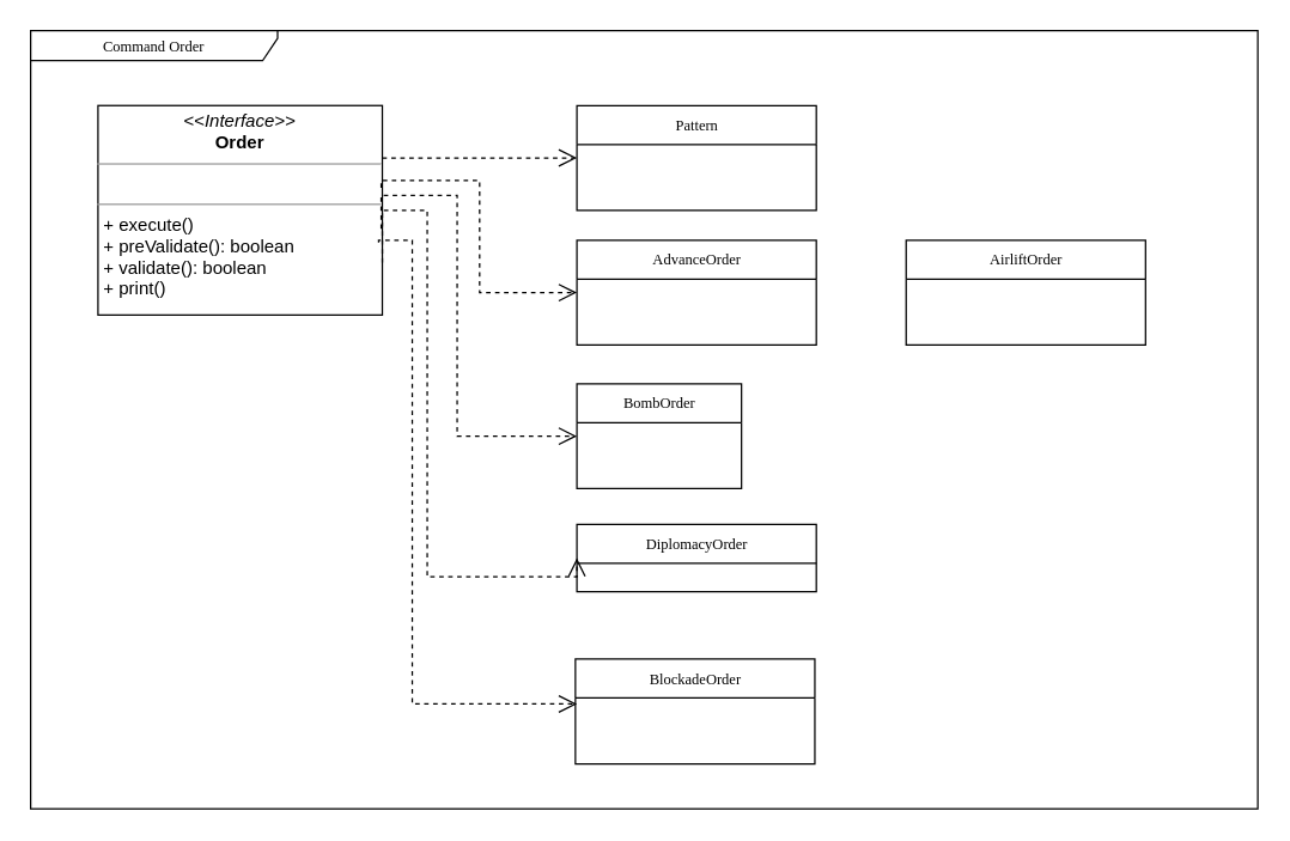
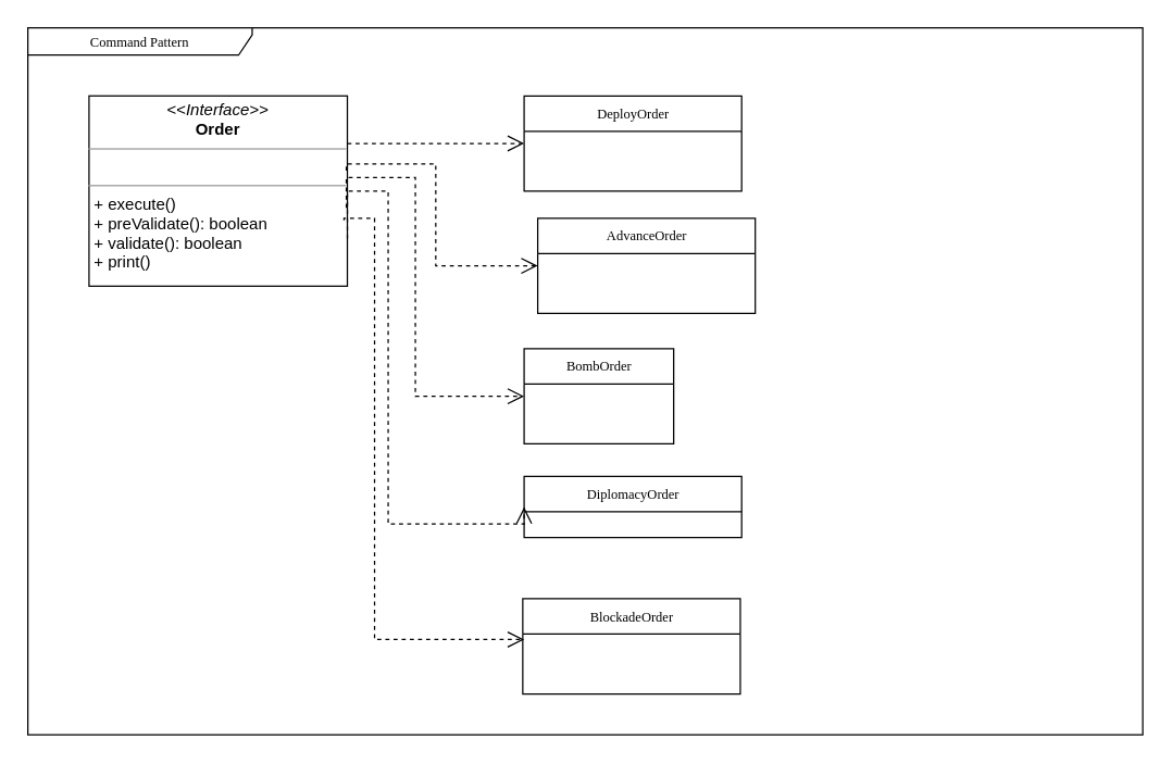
- <mxCell id="2" value="Command Order" style="shape=umlFrame;whiteSpace=wrap;html=1;rounded=0;shadow=0;comic=0;labelBackgroundColor=none;strokeWidth=1;fontFamily=Verdana;fontSize=10;align=center;width=165;height=20;" parent="1" vertex="1"><mxGeometry x="20" y="20" width="820" height="520" as="geometry" /></mxCell>
+ <mxCell id="2" value="Command Pattern" style="shape=umlFrame;whiteSpace=wrap;html=1;rounded=0;shadow=0;comic=0;labelBackgroundColor=none;strokeWidth=1;fontFamily=Verdana;fontSize=10;align=center;width=165;height=20;" parent="1" vertex="1"><mxGeometry x="20" y="20" width="820" height="520" as="geometry" /></mxCell>
- <mxCell id="3" value="Pattern" style="swimlane;html=1;fontStyle=0;childLayout=stackLayout;horizontal=1;startSize=26;fillColor=none;horizontalStack=0;resizeParent=1;resizeLast=0;collapsible=1;marginBottom=0;swimlaneFillColor=#ffffff;rounded=0;shadow=0;comic=0;labelBackgroundColor=none;strokeWidth=1;fontFamily=Verdana;fontSize=10;align=center;" parent="1" vertex="1"><mxGeometry x="385" y="70" width="160" height="70" as="geometry" /></mxCell>
+ <mxCell id="3" value="DeployOrder" style="swimlane;html=1;fontStyle=0;childLayout=stackLayout;horizontal=1;startSize=26;fillColor=none;horizontalStack=0;resizeParent=1;resizeLast=0;collapsible=1;marginBottom=0;swimlaneFillColor=#ffffff;rounded=0;shadow=0;comic=0;labelBackgroundColor=none;strokeWidth=1;fontFamily=Verdana;fontSize=10;align=center;" parent="1" vertex="1"><mxGeometry x="385" y="70" width="160" height="70" as="geometry" /></mxCell>
- <mxCell id="4" value="AdvanceOrder" style="swimlane;html=1;fontStyle=0;childLayout=stackLayout;horizontal=1;startSize=26;fillColor=none;horizontalStack=0;resizeParent=1;resizeLast=0;collapsible=1;marginBottom=0;swimlaneFillColor=#ffffff;rounded=0;shadow=0;comic=0;labelBackgroundColor=none;strokeWidth=1;fontFamily=Verdana;fontSize=10;align=center;" parent="1" vertex="1"><mxGeometry x="385" y="160" width="160" height="70" as="geometry" /></mxCell>
+ <mxCell id="4" value="AdvanceOrder" style="swimlane;html=1;fontStyle=0;childLayout=stackLayout;horizontal=1;startSize=26;fillColor=none;horizontalStack=0;resizeParent=1;resizeLast=0;collapsible=1;marginBottom=0;swimlaneFillColor=#ffffff;rounded=0;shadow=0;comic=0;labelBackgroundColor=none;strokeWidth=1;fontFamily=Verdana;fontSize=10;align=center;" parent="1" vertex="1"><mxGeometry x="395" y="160" width="160" height="70" as="geometry" /></mxCell>
- <mxCell id="7" value="AirliftOrder" style="swimlane;html=1;fontStyle=0;childLayout=stackLayout;horizontal=1;startSize=26;fillColor=none;horizontalStack=0;resizeParent=1;resizeLast=0;collapsible=1;marginBottom=0;swimlaneFillColor=#ffffff;rounded=0;shadow=0;comic=0;labelBackgroundColor=none;strokeWidth=1;fontFamily=Verdana;fontSize=10;align=center;" vertex="1" parent="1"><mxGeometry x="605" y="160" width="160" height="70" as="geometry" /></mxCell>
